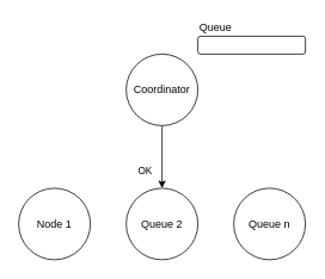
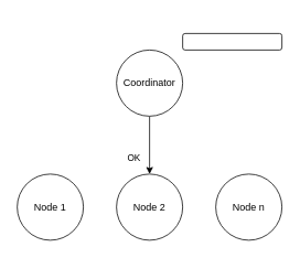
- <mxCell id="9" value="Queue" style="text;html=1;strokeColor=none;fillColor=none;align=center;verticalAlign=middle;whiteSpace=wrap;rounded=0;" parent="1" vertex="1"><mxGeometry x="220" y="20" width="40" height="20" as="geometry" /></mxCell>
- <mxCell id="5" value="Queue 2" style="ellipse;whiteSpace=wrap;html=1;aspect=fixed;" parent="1" vertex="1"><mxGeometry x="140" y="210" width="80" height="80" as="geometry" /></mxCell>
+ <mxCell id="5" value="Node 2" style="ellipse;whiteSpace=wrap;html=1;aspect=fixed;" parent="1" vertex="1"><mxGeometry x="140" y="210" width="80" height="80" as="geometry" /></mxCell>
- <mxCell id="6" value="Queue n" style="ellipse;whiteSpace=wrap;html=1;aspect=fixed;" parent="1" vertex="1"><mxGeometry x="260" y="210" width="80" height="80" as="geometry" /></mxCell>
+ <mxCell id="6" value="Node n" style="ellipse;whiteSpace=wrap;html=1;aspect=fixed;" parent="1" vertex="1"><mxGeometry x="260" y="210" width="80" height="80" as="geometry" /></mxCell>
